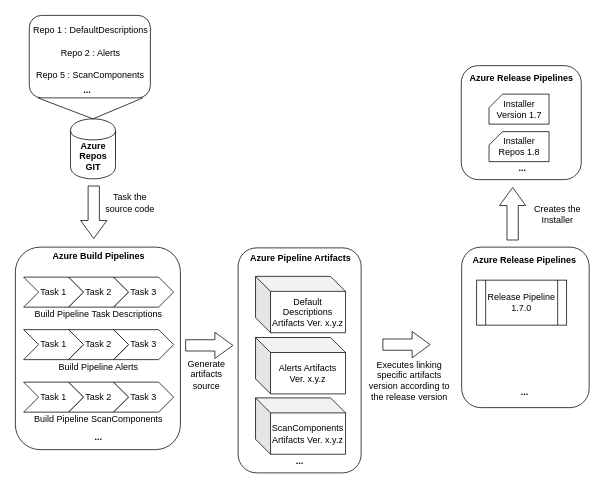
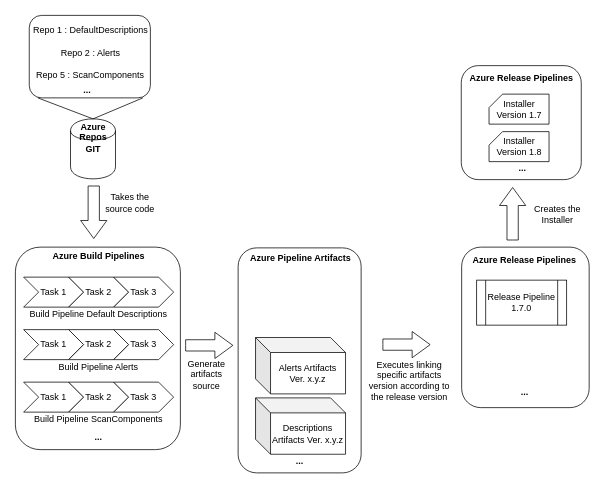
- <mxCell id="48" value="Installer Repos 1.8" style="shape=card;whiteSpace=wrap;html=1;size=18;" parent="1" vertex="1"><mxGeometry x="651.56" y="175" width="80" height="40" as="geometry" /></mxCell>
+ <mxCell id="48" value="Installer Version 1.8" style="shape=card;whiteSpace=wrap;html=1;size=18;" parent="1" vertex="1"><mxGeometry x="651.56" y="175" width="80" height="40" as="geometry" /></mxCell>
- <mxCell id="3" value="Azure Repos&lt;br&gt;GIT" style="text;html=1;strokeColor=none;fillColor=none;align=center;verticalAlign=middle;whiteSpace=wrap;rounded=0;fontStyle=1" parent="1" vertex="1"><mxGeometry x="103.5" y="198" width="40" height="20" as="geometry" /></mxCell>
+ <mxCell id="3" value="Azure Repos&lt;br&gt;GIT" style="text;html=1;strokeColor=none;fillColor=none;align=center;verticalAlign=middle;whiteSpace=wrap;rounded=0;fontStyle=1" parent="1" vertex="1"><mxGeometry x="103.5" y="173" width="40" height="20" as="geometry" /></mxCell>
- <mxCell id="18" value="Task the source code" style="text;html=1;strokeColor=none;fillColor=none;align=center;verticalAlign=middle;whiteSpace=wrap;rounded=0;" parent="1" vertex="1"><mxGeometry x="138" y="260" width="70" height="20" as="geometry" /></mxCell>
+ <mxCell id="18" value="Takes the source code" style="text;html=1;strokeColor=none;fillColor=none;align=center;verticalAlign=middle;whiteSpace=wrap;rounded=0;" parent="1" vertex="1"><mxGeometry x="138" y="260" width="70" height="20" as="geometry" /></mxCell>
- <mxCell id="15" value="Default Descriptions Artifacts Ver. x.y.z" style="shape=cube;whiteSpace=wrap;html=1;boundedLbl=1;backgroundOutline=1;darkOpacity=0.05;darkOpacity2=0.1;" parent="10" vertex="1"><mxGeometry x="19.22" y="37.963" width="120" height="75.185" as="geometry" /></mxCell>
- <mxCell id="31" value="Build Pipeline Task Descriptions" style="text;html=1;strokeColor=none;fillColor=none;align=center;verticalAlign=middle;whiteSpace=wrap;rounded=0;" parent="1" vertex="1"><mxGeometry x="31" y="409" width="200" height="20" as="geometry" /></mxCell>
+ <mxCell id="31" value="Build Pipeline Default Descriptions" style="text;html=1;strokeColor=none;fillColor=none;align=center;verticalAlign=middle;whiteSpace=wrap;rounded=0;" parent="1" vertex="1"><mxGeometry x="31" y="409" width="200" height="20" as="geometry" /></mxCell>
- <mxCell id="16" value="ScanComponents Artifacts Ver. x.y.z" style="shape=cube;whiteSpace=wrap;html=1;boundedLbl=1;backgroundOutline=1;darkOpacity=0.05;darkOpacity2=0.1;" parent="10" vertex="1"><mxGeometry x="19.22" y="200.0" width="120" height="75.185" as="geometry" /></mxCell>
+ <mxCell id="16" value="Descriptions Artifacts Ver. x.y.z" style="shape=cube;whiteSpace=wrap;html=1;boundedLbl=1;backgroundOutline=1;darkOpacity=0.05;darkOpacity2=0.1;" parent="10" vertex="1"><mxGeometry x="19.22" y="200.0" width="120" height="75.185" as="geometry" /></mxCell>
